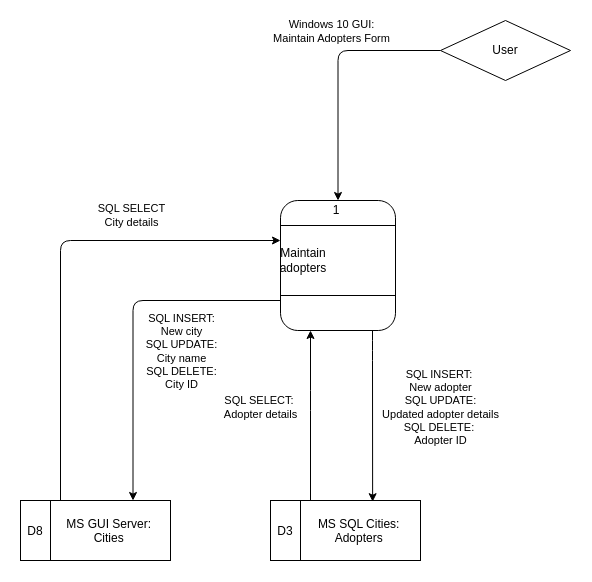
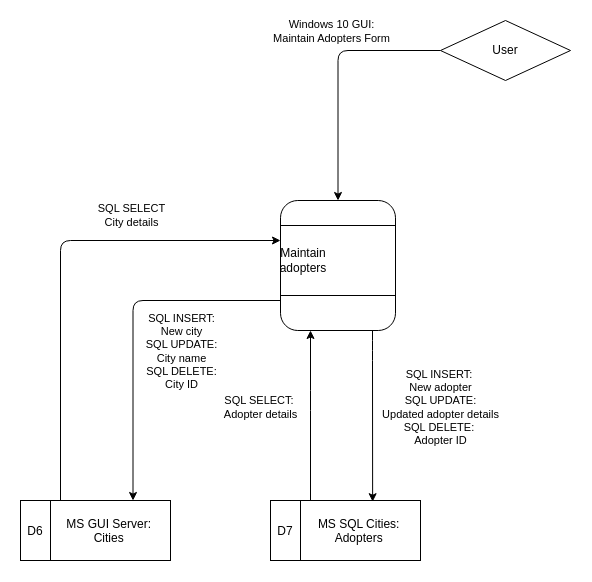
- <mxCell id="7" value="1" style="text;html=1;strokeColor=none;fillColor=none;align=center;verticalAlign=middle;whiteSpace=wrap;rounded=0;" parent="4" vertex="1"><mxGeometry x="35.5" width="40" height="20" as="geometry" /></mxCell>
- <mxCell id="19" value="D8" style="shape=partialRectangle;top=0;left=0;bottom=0;fillColor=none;stokeWidth=1;align=center;verticalAlign=middle;spacingLeft=4;spacingRight=4;overflow=hidden;rotatable=0;points=[];portConstraint=eastwest;part=1;" parent="18" vertex="1" connectable="0"><mxGeometry width="30" height="60" as="geometry" /></mxCell>
+ <mxCell id="19" value="D6" style="shape=partialRectangle;top=0;left=0;bottom=0;fillColor=none;stokeWidth=1;align=center;verticalAlign=middle;spacingLeft=4;spacingRight=4;overflow=hidden;rotatable=0;points=[];portConstraint=eastwest;part=1;" parent="18" vertex="1" connectable="0"><mxGeometry width="30" height="60" as="geometry" /></mxCell>
- <mxCell id="15" value="D3" style="shape=partialRectangle;top=0;left=0;bottom=0;fillColor=none;stokeWidth=1;align=center;verticalAlign=middle;spacingLeft=4;spacingRight=4;overflow=hidden;rotatable=0;points=[];portConstraint=eastwest;part=1;" parent="14" vertex="1" connectable="0"><mxGeometry width="30" height="60" as="geometry" /></mxCell>
+ <mxCell id="15" value="D7" style="shape=partialRectangle;top=0;left=0;bottom=0;fillColor=none;stokeWidth=1;align=center;verticalAlign=middle;spacingLeft=4;spacingRight=4;overflow=hidden;rotatable=0;points=[];portConstraint=eastwest;part=1;" parent="14" vertex="1" connectable="0"><mxGeometry width="30" height="60" as="geometry" /></mxCell>
